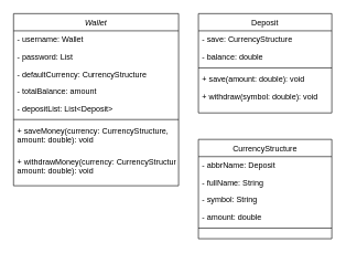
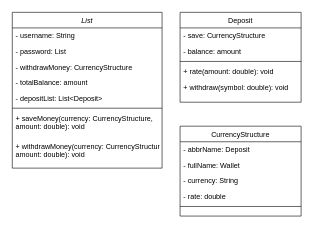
- <mxCell id="2" value="Wallet" style="swimlane;fontStyle=2;align=center;verticalAlign=top;childLayout=stackLayout;horizontal=1;startSize=26;horizontalStack=0;resizeParent=1;resizeLast=0;collapsible=1;marginBottom=0;rounded=0;shadow=0;strokeWidth=1;" parent="1" vertex="1"><mxGeometry x="20" y="20" width="250" height="260" as="geometry"><mxRectangle x="230" y="140" width="160" height="26" as="alternateBounds" /></mxGeometry></mxCell>
+ <mxCell id="2" value="List" style="swimlane;fontStyle=2;align=center;verticalAlign=top;childLayout=stackLayout;horizontal=1;startSize=26;horizontalStack=0;resizeParent=1;resizeLast=0;collapsible=1;marginBottom=0;rounded=0;shadow=0;strokeWidth=1;" parent="1" vertex="1"><mxGeometry x="20" y="20" width="250" height="260" as="geometry"><mxRectangle x="230" y="140" width="160" height="26" as="alternateBounds" /></mxGeometry></mxCell>
- <mxCell id="3" value="- username: Wallet" style="text;align=left;verticalAlign=top;spacingLeft=4;spacingRight=4;overflow=hidden;rotatable=0;points=[[0,0.5],[1,0.5]];portConstraint=eastwest;" parent="2" vertex="1"><mxGeometry y="26" width="250" height="26" as="geometry" /></mxCell>
+ <mxCell id="3" value="- username: String" style="text;align=left;verticalAlign=top;spacingLeft=4;spacingRight=4;overflow=hidden;rotatable=0;points=[[0,0.5],[1,0.5]];portConstraint=eastwest;" parent="2" vertex="1"><mxGeometry y="26" width="250" height="26" as="geometry" /></mxCell>
- <mxCell id="13" value="- balance: double" style="text;align=left;verticalAlign=top;spacingLeft=4;spacingRight=4;overflow=hidden;rotatable=0;points=[[0,0.5],[1,0.5]];portConstraint=eastwest;rounded=0;shadow=0;html=0;" parent="11" vertex="1"><mxGeometry y="52" width="202" height="26" as="geometry" /></mxCell>
+ <mxCell id="13" value="- balance: amount" style="text;align=left;verticalAlign=top;spacingLeft=4;spacingRight=4;overflow=hidden;rotatable=0;points=[[0,0.5],[1,0.5]];portConstraint=eastwest;rounded=0;shadow=0;html=0;" parent="11" vertex="1"><mxGeometry y="52" width="202" height="26" as="geometry" /></mxCell>
- <mxCell id="5" value="- defaultCurrency: CurrencyStructure" style="text;align=left;verticalAlign=top;spacingLeft=4;spacingRight=4;overflow=hidden;rotatable=0;points=[[0,0.5],[1,0.5]];portConstraint=eastwest;rounded=0;shadow=0;html=0;" vertex="1" parent="2"><mxGeometry y="78" width="250" height="26" as="geometry" /></mxCell>
+ <mxCell id="5" value="- withdrawMoney: CurrencyStructure" style="text;align=left;verticalAlign=top;spacingLeft=4;spacingRight=4;overflow=hidden;rotatable=0;points=[[0,0.5],[1,0.5]];portConstraint=eastwest;rounded=0;shadow=0;html=0;" vertex="1" parent="2"><mxGeometry y="78" width="250" height="26" as="geometry" /></mxCell>
- <mxCell id="15" value="+ save(amount: double): void" style="text;align=left;verticalAlign=top;spacingLeft=4;spacingRight=4;overflow=hidden;rotatable=0;points=[[0,0.5],[1,0.5]];portConstraint=eastwest;" parent="11" vertex="1"><mxGeometry y="86" width="202" height="26" as="geometry" /></mxCell>
+ <mxCell id="15" value="+ rate(amount: double): void" style="text;align=left;verticalAlign=top;spacingLeft=4;spacingRight=4;overflow=hidden;rotatable=0;points=[[0,0.5],[1,0.5]];portConstraint=eastwest;" parent="11" vertex="1"><mxGeometry y="86" width="202" height="26" as="geometry" /></mxCell>
- <mxCell id="19" value="- fullName: String" style="text;align=left;verticalAlign=top;spacingLeft=4;spacingRight=4;overflow=hidden;rotatable=0;points=[[0,0.5],[1,0.5]];portConstraint=eastwest;rounded=0;shadow=0;html=0;" vertex="1" parent="17"><mxGeometry y="52" width="202" height="26" as="geometry" /></mxCell>
+ <mxCell id="19" value="- fullName: Wallet" style="text;align=left;verticalAlign=top;spacingLeft=4;spacingRight=4;overflow=hidden;rotatable=0;points=[[0,0.5],[1,0.5]];portConstraint=eastwest;rounded=0;shadow=0;html=0;" vertex="1" parent="17"><mxGeometry y="52" width="202" height="26" as="geometry" /></mxCell>
- <mxCell id="20" value="- symbol: String" style="text;align=left;verticalAlign=top;spacingLeft=4;spacingRight=4;overflow=hidden;rotatable=0;points=[[0,0.5],[1,0.5]];portConstraint=eastwest;rounded=0;shadow=0;html=0;" vertex="1" parent="17"><mxGeometry y="78" width="202" height="26" as="geometry" /></mxCell>
+ <mxCell id="20" value="- currency: String" style="text;align=left;verticalAlign=top;spacingLeft=4;spacingRight=4;overflow=hidden;rotatable=0;points=[[0,0.5],[1,0.5]];portConstraint=eastwest;rounded=0;shadow=0;html=0;" vertex="1" parent="17"><mxGeometry y="78" width="202" height="26" as="geometry" /></mxCell>
- <mxCell id="21" value="- amount: double" style="text;align=left;verticalAlign=top;spacingLeft=4;spacingRight=4;overflow=hidden;rotatable=0;points=[[0,0.5],[1,0.5]];portConstraint=eastwest;rounded=0;shadow=0;html=0;" vertex="1" parent="17"><mxGeometry y="104" width="202" height="26" as="geometry" /></mxCell>
+ <mxCell id="21" value="- rate: double" style="text;align=left;verticalAlign=top;spacingLeft=4;spacingRight=4;overflow=hidden;rotatable=0;points=[[0,0.5],[1,0.5]];portConstraint=eastwest;rounded=0;shadow=0;html=0;" vertex="1" parent="17"><mxGeometry y="104" width="202" height="26" as="geometry" /></mxCell>
